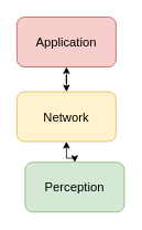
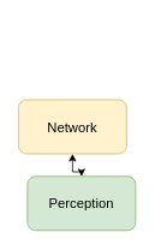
- <mxCell id="3" value="Application" style="rounded=1;whiteSpace=wrap;html=1;fillColor=#f8cecc;strokeColor=#b85450;fontStyle=0;fontSize=15;" vertex="1" parent="1"><mxGeometry x="20" y="20" width="120" height="60" as="geometry" /></mxCell>
- <mxCell id="2" value="" style="edgeStyle=orthogonalEdgeStyle;rounded=0;orthogonalLoop=1;jettySize=auto;html=1;startArrow=classic;startFill=1;" edge="1" parent="1" source="3" target="5"><mxGeometry relative="1" as="geometry" /></mxCell>
